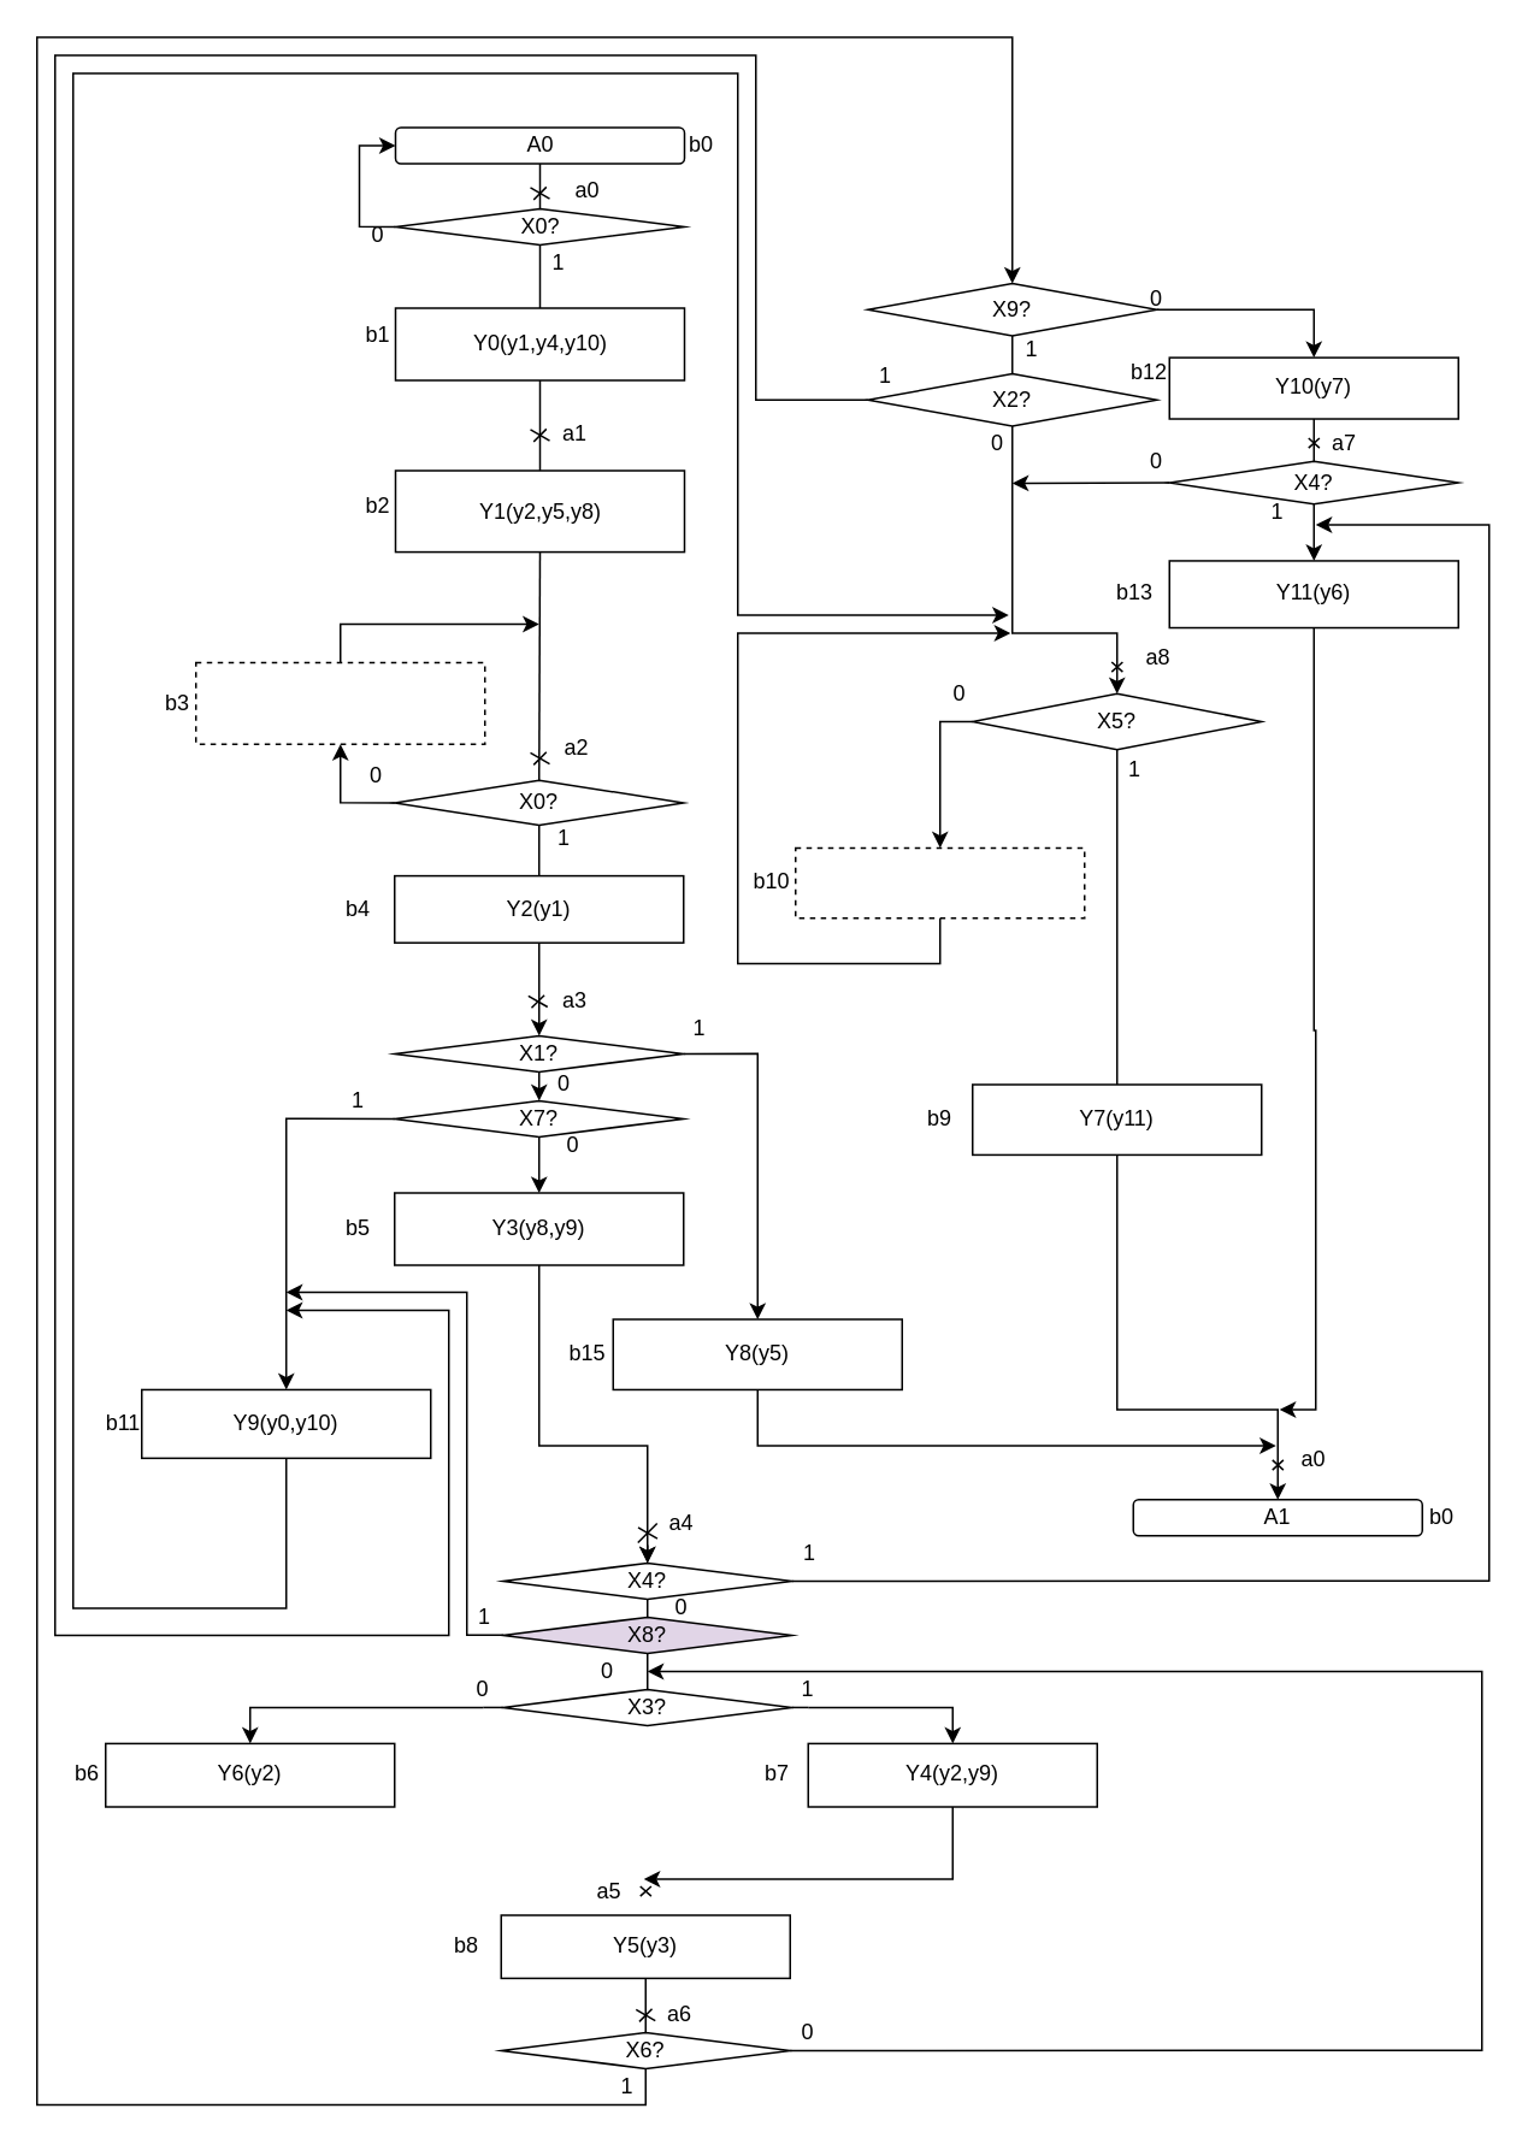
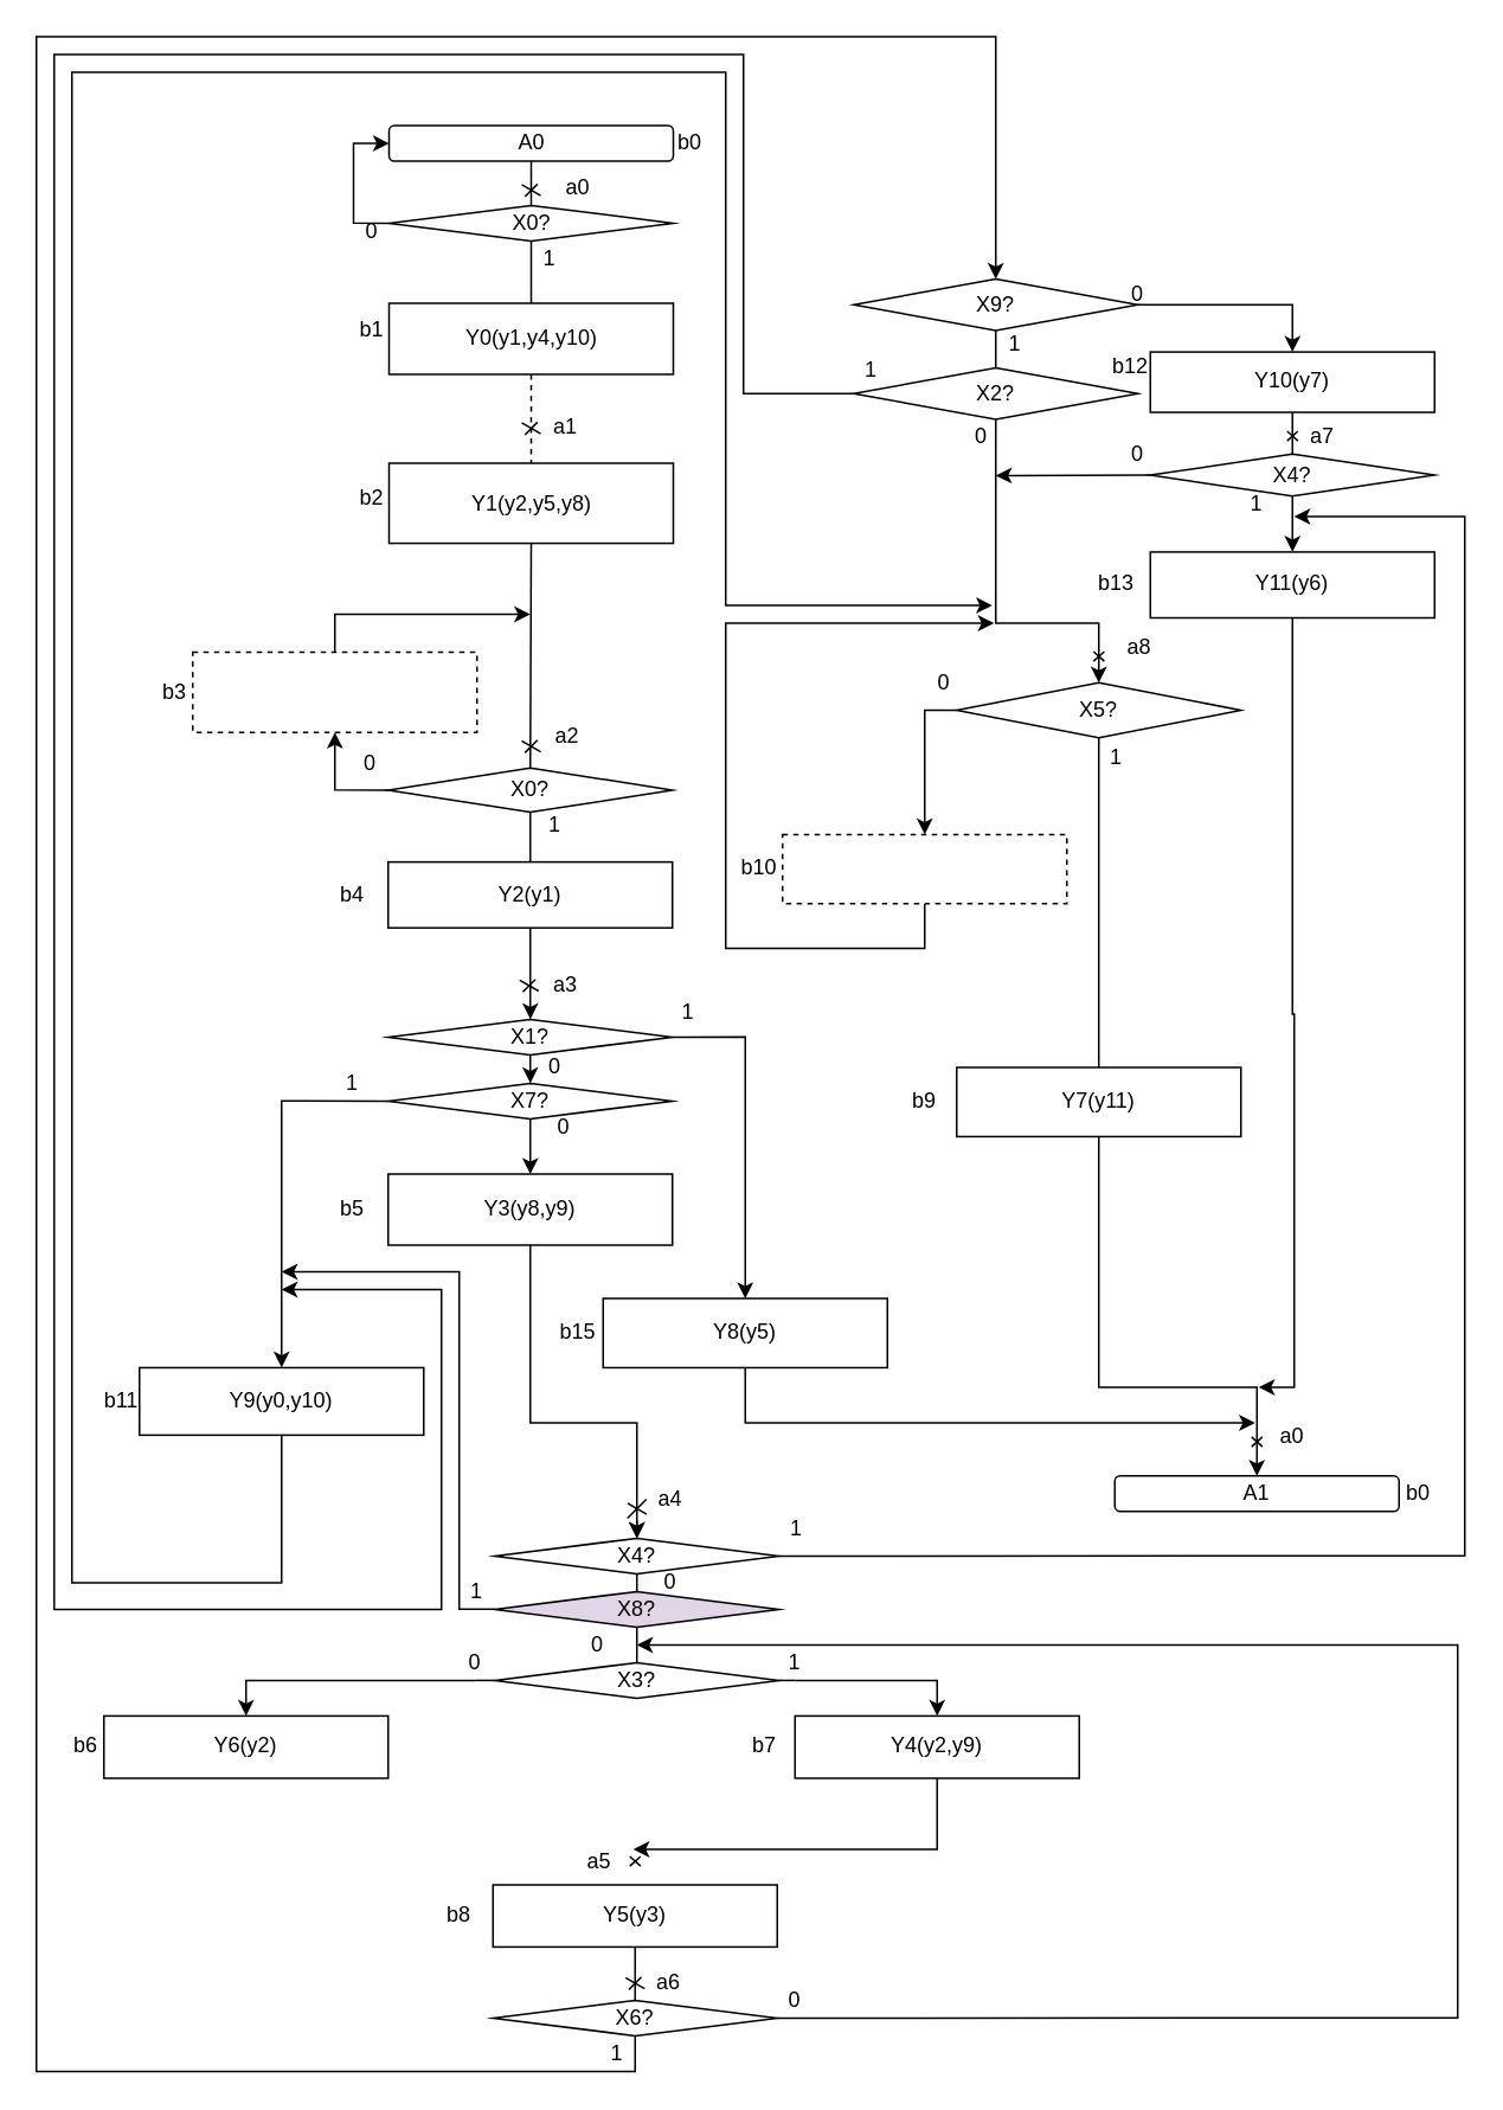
- <mxCell id="21" value="" style="endArrow=none;html=1;exitX=0.5;exitY=1;exitDx=0;exitDy=0;entryX=0.5;entryY=0;entryDx=0;entryDy=0;" parent="1" source="5" target="6" edge="1"><mxGeometry width="50" height="50" relative="1" as="geometry"><mxPoint x="297.5" y="434.94" as="sourcePoint" /><mxPoint x="587.5" y="534.94" as="targetPoint" /></mxGeometry></mxCell>
+ <mxCell id="21" value="" style="endArrow=none;html=1;exitX=0.5;exitY=1;exitDx=0;exitDy=0;entryX=0.5;entryY=0;entryDx=0;entryDy=0;dashed=1;" parent="1" source="5" target="6" edge="1"><mxGeometry width="50" height="50" relative="1" as="geometry"><mxPoint x="297.5" y="434.94" as="sourcePoint" /><mxPoint x="587.5" y="534.94" as="targetPoint" /></mxGeometry></mxCell>
